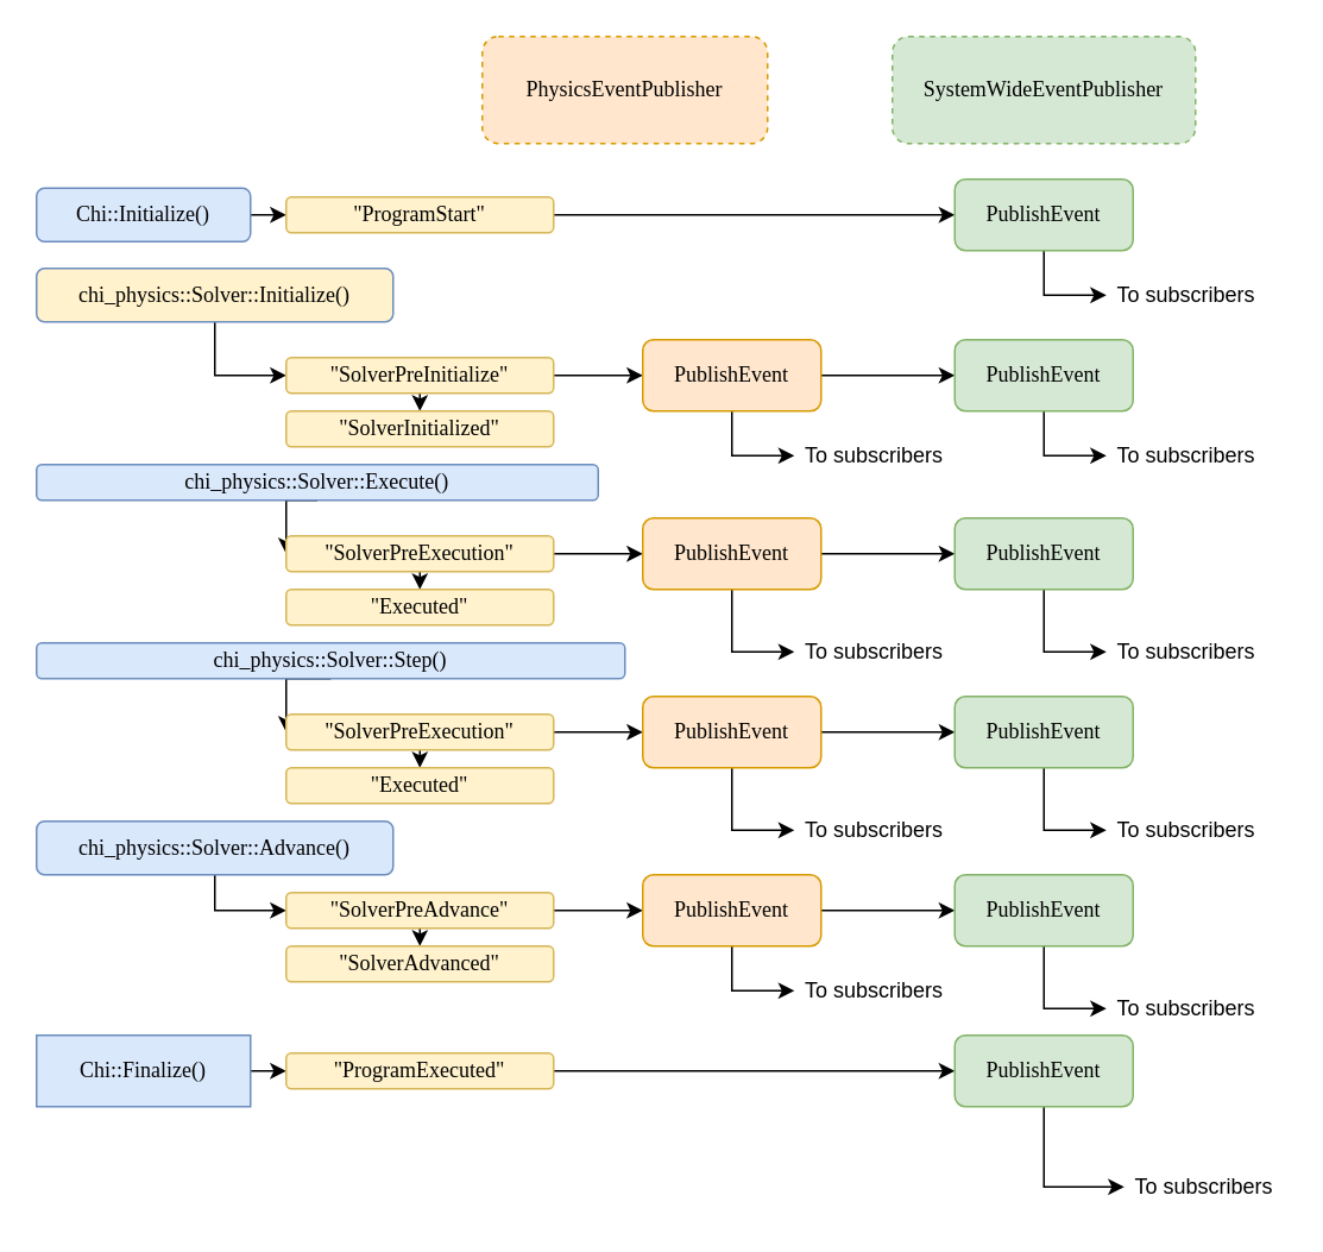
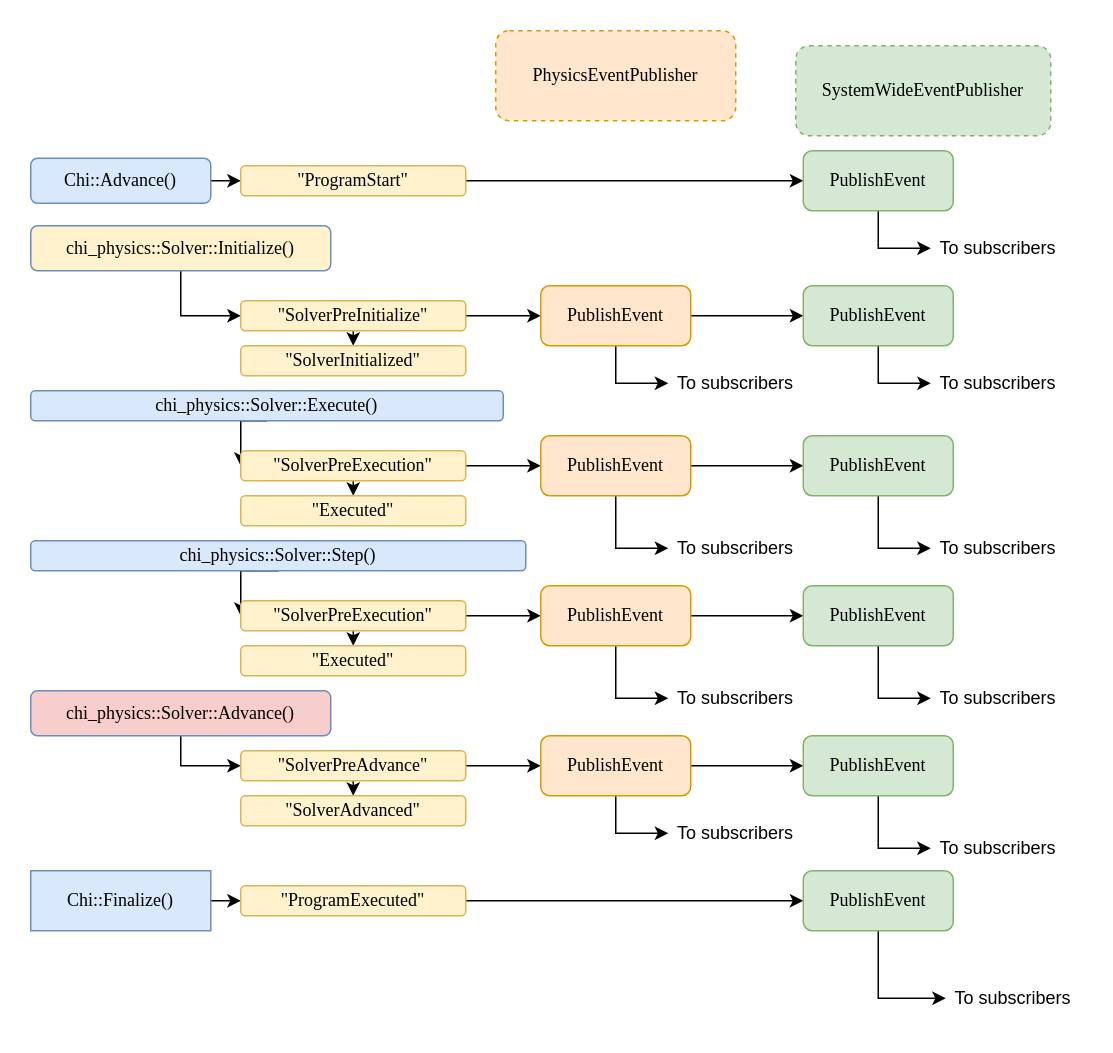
- <mxCell id="13" value="PhysicsEventPublisher" style="rounded=1;whiteSpace=wrap;html=1;fontFamily=Comic Sans MS;dashed=1;fillColor=#ffe6cc;strokeColor=#d79b00;" vertex="1" parent="1"><mxGeometry x="270" y="20" width="160" height="60" as="geometry" /></mxCell>
+ <mxCell id="13" value="PhysicsEventPublisher" style="rounded=1;whiteSpace=wrap;html=1;fontFamily=Comic Sans MS;dashed=1;fillColor=#ffe6cc;strokeColor=#d79b00;" vertex="1" parent="1"><mxGeometry x="330" y="20" width="160" height="60" as="geometry" /></mxCell>
- <mxCell id="2" value="SystemWideEventPublisher" style="rounded=1;whiteSpace=wrap;html=1;fontFamily=Comic Sans MS;dashed=1;fillColor=#d5e8d4;strokeColor=#82b366;" vertex="1" parent="1"><mxGeometry x="500" y="20" width="170" height="60" as="geometry" /></mxCell>
+ <mxCell id="2" value="SystemWideEventPublisher" style="rounded=1;whiteSpace=wrap;html=1;fontFamily=Comic Sans MS;dashed=1;fillColor=#d5e8d4;strokeColor=#82b366;" vertex="1" parent="1"><mxGeometry x="530" y="30" width="170" height="60" as="geometry" /></mxCell>
- <mxCell id="4" value="Chi::Initialize()" style="rounded=1;whiteSpace=wrap;html=1;fontFamily=Comic Sans MS;fillColor=#dae8fc;strokeColor=#6c8ebf;" vertex="1" parent="1"><mxGeometry x="20" y="105" width="120" height="30" as="geometry" /></mxCell>
+ <mxCell id="4" value="Chi::Advance()" style="rounded=1;whiteSpace=wrap;html=1;fontFamily=Comic Sans MS;fillColor=#dae8fc;strokeColor=#6c8ebf;" vertex="1" parent="1"><mxGeometry x="20" y="105" width="120" height="30" as="geometry" /></mxCell>
- <mxCell id="21" value="chi_physics::Solver::Advance()" style="rounded=1;whiteSpace=wrap;html=1;fontFamily=Comic Sans MS;fillColor=#dae8fc;strokeColor=#6c8ebf;" vertex="1" parent="1"><mxGeometry x="20" y="460" width="200" height="30" as="geometry" /></mxCell>
+ <mxCell id="21" value="chi_physics::Solver::Advance()" style="rounded=1;whiteSpace=wrap;html=1;fontFamily=Comic Sans MS;fillColor=#f8cecc;strokeColor=#6c8ebf;" vertex="1" parent="1"><mxGeometry x="20" y="460" width="200" height="30" as="geometry" /></mxCell>
